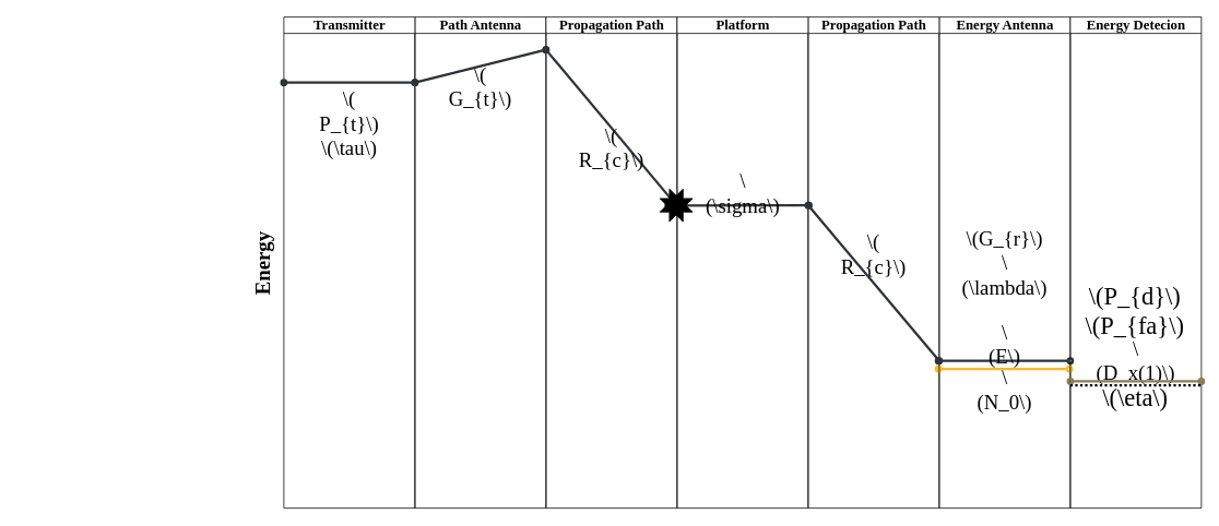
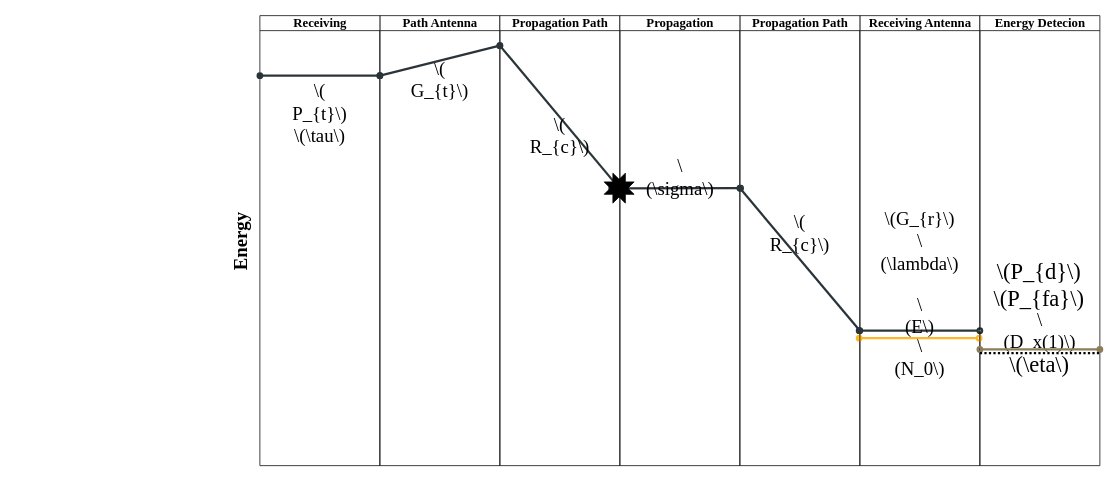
- <mxCell id="24" value="Transmitter" style="swimlane;html=1;startSize=20;fontSize=17;fontFamily=Times New Roman;" parent="1" vertex="1"><mxGeometry x="346" y="20" width="160" height="600" as="geometry"><mxRectangle x="201" y="80" width="140" height="20" as="alternateBounds" /></mxGeometry></mxCell>
+ <mxCell id="24" value="Receiving" style="swimlane;html=1;startSize=20;fontSize=17;fontFamily=Times New Roman;" parent="1" vertex="1"><mxGeometry x="346" y="20" width="160" height="600" as="geometry"><mxRectangle x="201" y="80" width="140" height="20" as="alternateBounds" /></mxGeometry></mxCell>
- <mxCell id="27" value="Platform" style="swimlane;html=1;startSize=20;fontSize=17;fontFamily=Times New Roman;" parent="1" vertex="1"><mxGeometry x="826" y="20" width="160" height="600" as="geometry"><mxRectangle x="521" y="80" width="80" height="20" as="alternateBounds" /></mxGeometry></mxCell>
+ <mxCell id="27" value="Propagation" style="swimlane;html=1;startSize=20;fontSize=17;fontFamily=Times New Roman;" parent="1" vertex="1"><mxGeometry x="826" y="20" width="160" height="600" as="geometry"><mxRectangle x="521" y="80" width="80" height="20" as="alternateBounds" /></mxGeometry></mxCell>
- <mxCell id="2" value="Energy Antenna" style="swimlane;html=1;startSize=20;fontSize=17;fontFamily=Times New Roman;" parent="1" vertex="1"><mxGeometry x="1146" y="20" width="160" height="600" as="geometry"><mxRectangle x="841" y="80" width="140" height="20" as="alternateBounds" /></mxGeometry></mxCell>
+ <mxCell id="2" value="Receiving Antenna" style="swimlane;html=1;startSize=20;fontSize=17;fontFamily=Times New Roman;" parent="1" vertex="1"><mxGeometry x="1146" y="20" width="160" height="600" as="geometry"><mxRectangle x="841" y="80" width="140" height="20" as="alternateBounds" /></mxGeometry></mxCell>
